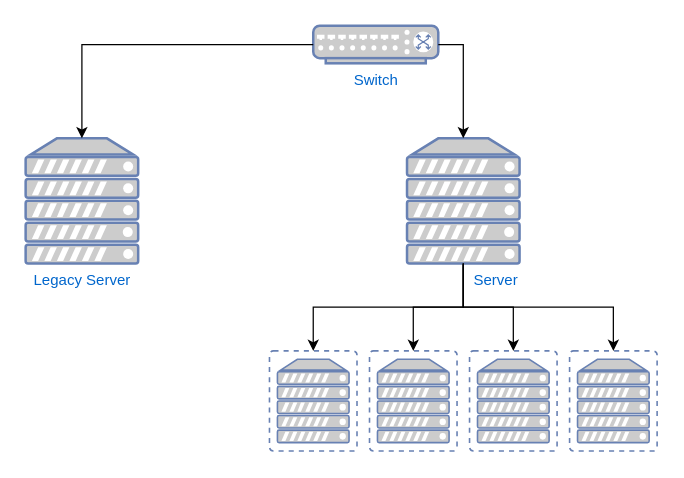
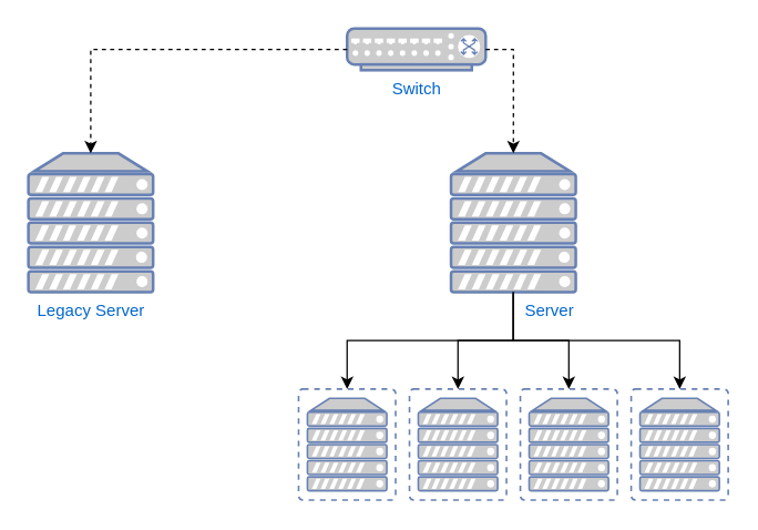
- <mxCell id="7" style="edgeStyle=orthogonalEdgeStyle;rounded=0;orthogonalLoop=1;jettySize=auto;html=1;exitX=0;exitY=0.5;exitDx=0;exitDy=0;exitPerimeter=0;entryX=0.5;entryY=0;entryDx=0;entryDy=0;entryPerimeter=0;" edge="1" parent="1" source="5" target="4"><mxGeometry relative="1" as="geometry" /></mxCell>
+ <mxCell id="7" style="edgeStyle=orthogonalEdgeStyle;rounded=0;orthogonalLoop=1;jettySize=auto;html=1;exitX=0;exitY=0.5;exitDx=0;exitDy=0;exitPerimeter=0;entryX=0.5;entryY=0;entryDx=0;entryDy=0;entryPerimeter=0;dashed=1;" edge="1" parent="1" source="5" target="4"><mxGeometry relative="1" as="geometry" /></mxCell>
- <mxCell id="6" style="edgeStyle=orthogonalEdgeStyle;rounded=0;orthogonalLoop=1;jettySize=auto;html=1;exitX=1;exitY=0.5;exitDx=0;exitDy=0;exitPerimeter=0;entryX=0.5;entryY=0;entryDx=0;entryDy=0;entryPerimeter=0;" edge="1" parent="1" source="5" target="3"><mxGeometry relative="1" as="geometry" /></mxCell>
+ <mxCell id="6" style="edgeStyle=orthogonalEdgeStyle;rounded=0;orthogonalLoop=1;jettySize=auto;html=1;exitX=1;exitY=0.5;exitDx=0;exitDy=0;exitPerimeter=0;entryX=0.5;entryY=0;entryDx=0;entryDy=0;entryPerimeter=0;dashed=1;" edge="1" parent="1" source="5" target="3"><mxGeometry relative="1" as="geometry" /></mxCell>
